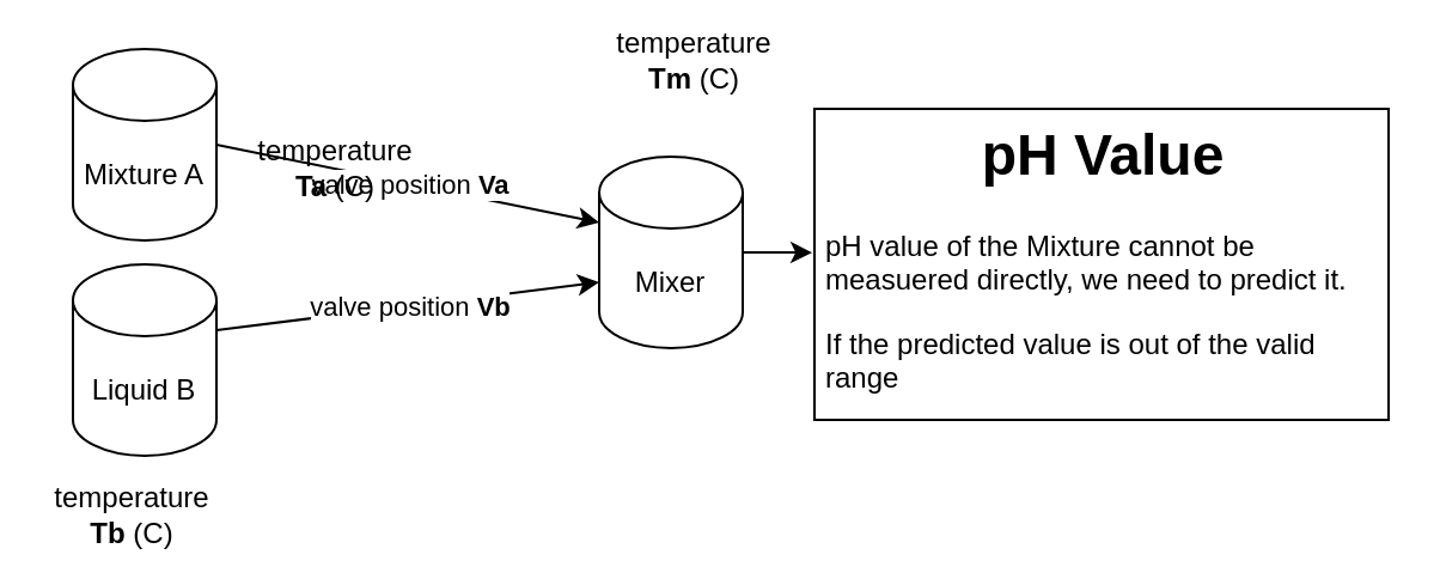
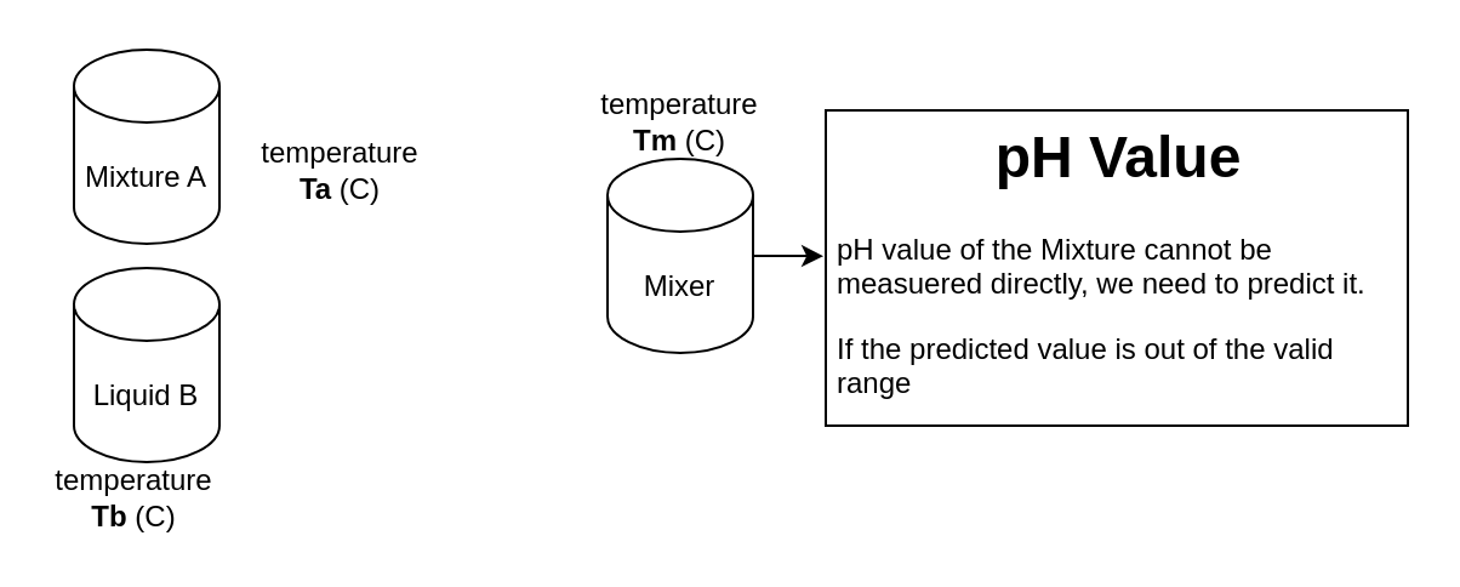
- <mxCell id="9" value="temperature &lt;b&gt;Tm&lt;/b&gt; (C)" style="text;html=1;strokeColor=none;fillColor=none;align=center;verticalAlign=middle;whiteSpace=wrap;rounded=0;" parent="1" vertex="1"><mxGeometry x="255" y="10" width="70" height="30" as="geometry" /></mxCell>
+ <mxCell id="9" value="temperature &lt;b&gt;Tm&lt;/b&gt; (C)" style="text;html=1;strokeColor=none;fillColor=none;align=center;verticalAlign=middle;whiteSpace=wrap;rounded=0;" parent="1" vertex="1"><mxGeometry x="245" y="35" width="70" height="30" as="geometry" /></mxCell>
- <mxCell id="5" value="" style="endArrow=classic;html=1;exitX=1;exitY=0.5;exitDx=0;exitDy=0;exitPerimeter=0;entryX=0;entryY=0;entryDx=0;entryDy=27.5;entryPerimeter=0;" parent="1" source="2" target="4" edge="1"><mxGeometry relative="1" as="geometry"><mxPoint x="200" y="35" as="sourcePoint" /><mxPoint x="300" y="35" as="targetPoint" /></mxGeometry></mxCell>
- <mxCell id="6" value="valve position&amp;nbsp;&lt;b&gt;Va&lt;/b&gt;" style="edgeLabel;resizable=0;html=1;align=center;verticalAlign=middle;" parent="5" connectable="0" vertex="1"><mxGeometry relative="1" as="geometry" /></mxCell>
- <mxCell id="7" value="" style="endArrow=classic;html=1;exitX=1;exitY=0;exitDx=0;exitDy=27.5;exitPerimeter=0;entryX=0;entryY=0;entryDx=0;entryDy=52.5;entryPerimeter=0;" parent="1" source="3" target="4" edge="1"><mxGeometry relative="1" as="geometry"><mxPoint x="180" y="75" as="sourcePoint" /><mxPoint x="260" y="102.5" as="targetPoint" /></mxGeometry></mxCell>
- <mxCell id="8" value="valve position&amp;nbsp;&lt;b&gt;Vb&lt;/b&gt;" style="edgeLabel;resizable=0;html=1;align=center;verticalAlign=middle;" parent="7" connectable="0" vertex="1"><mxGeometry relative="1" as="geometry" /></mxCell>
- <mxCell id="12" value="temperature &lt;b&gt;Tb&lt;/b&gt; (C)" style="text;html=1;strokeColor=none;fillColor=none;align=center;verticalAlign=middle;whiteSpace=wrap;rounded=0;" parent="1" vertex="1"><mxGeometry x="20" y="200" width="70" height="30" as="geometry" /></mxCell>
+ <mxCell id="12" value="temperature &lt;b&gt;Tb&lt;/b&gt; (C)" style="text;html=1;strokeColor=none;fillColor=none;align=center;verticalAlign=middle;whiteSpace=wrap;rounded=0;" parent="1" vertex="1"><mxGeometry x="20" y="190" width="70" height="30" as="geometry" /></mxCell>
